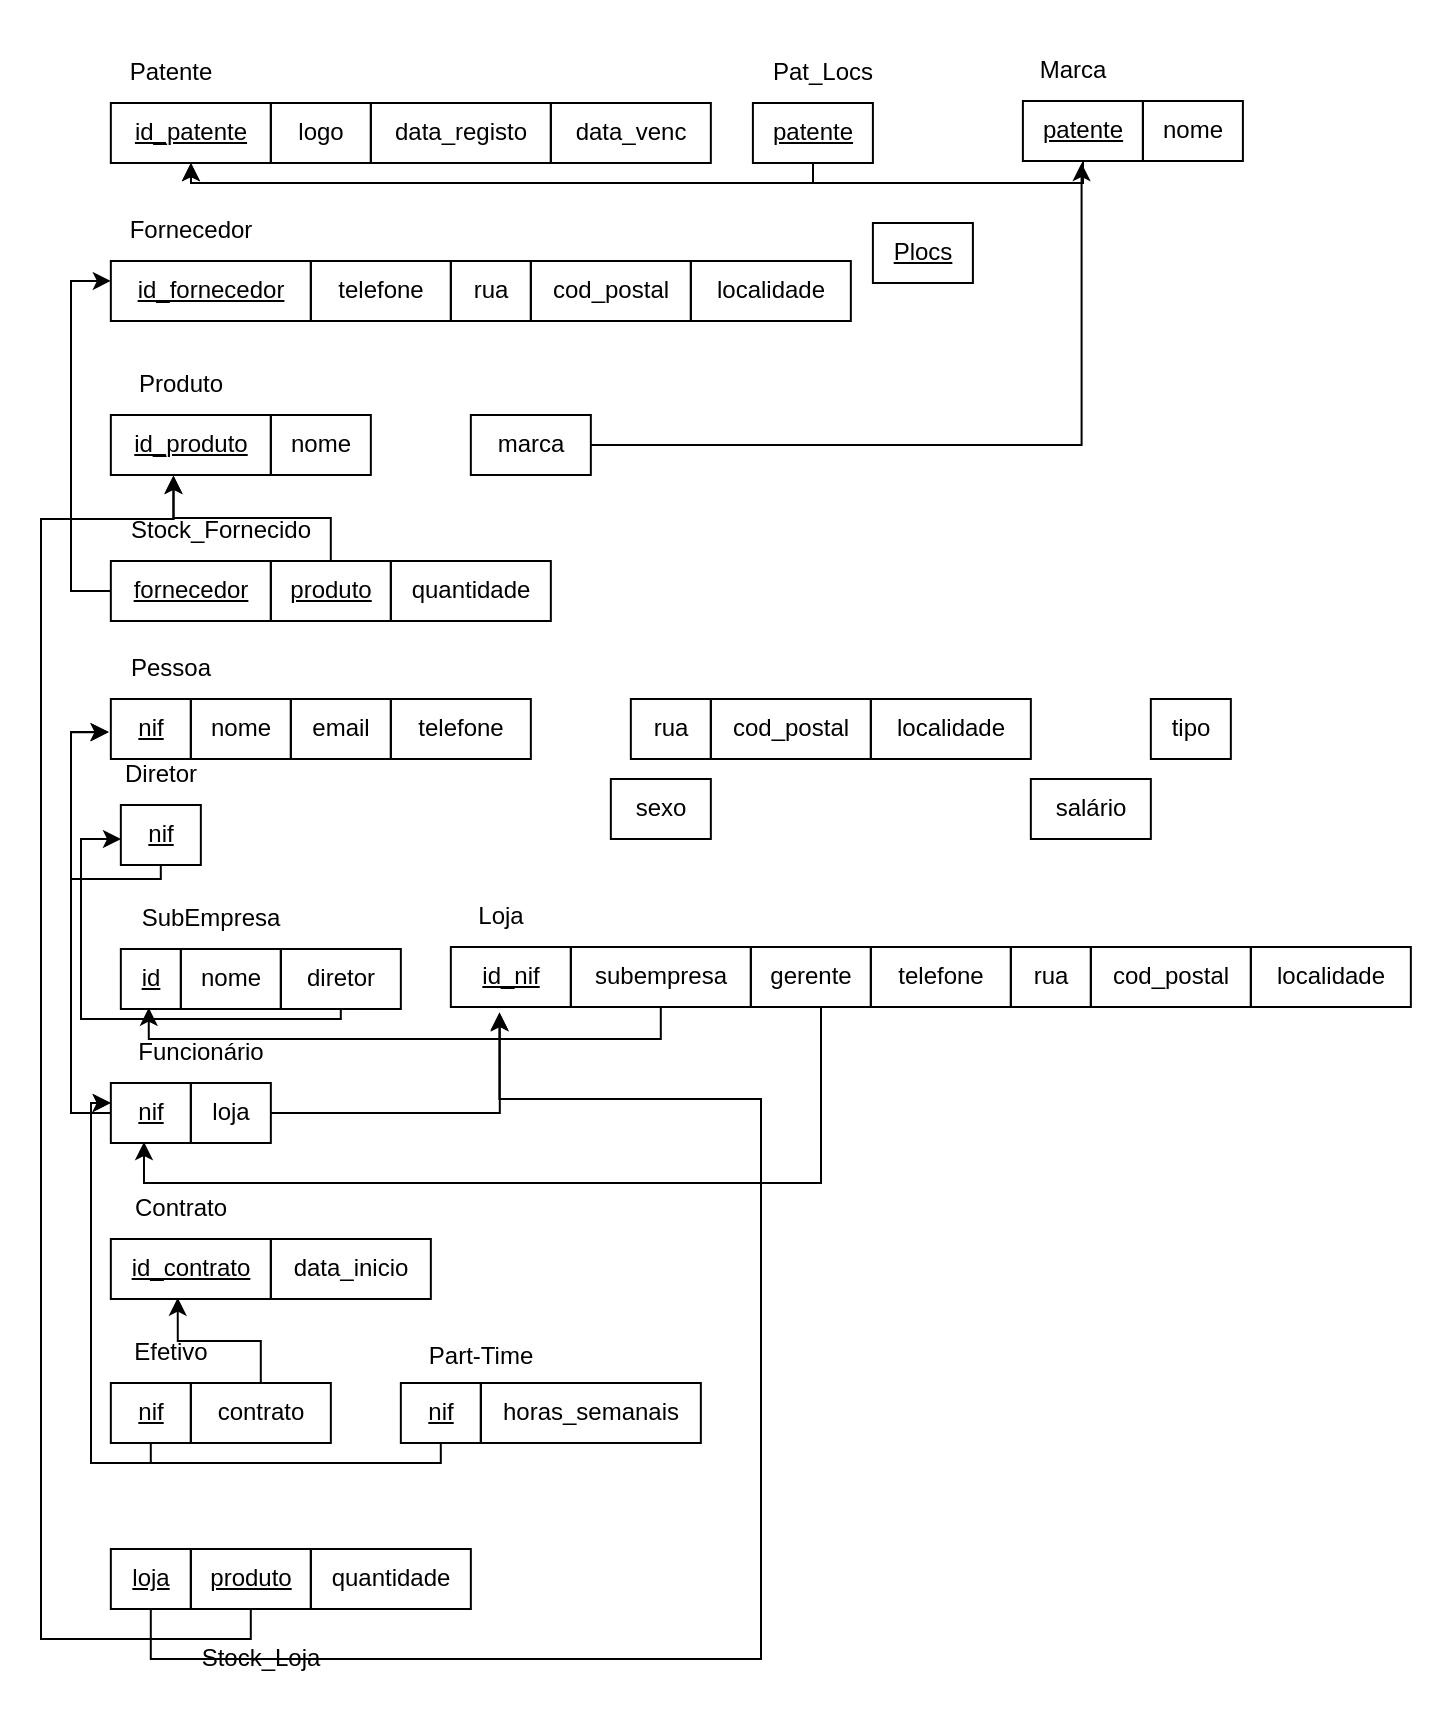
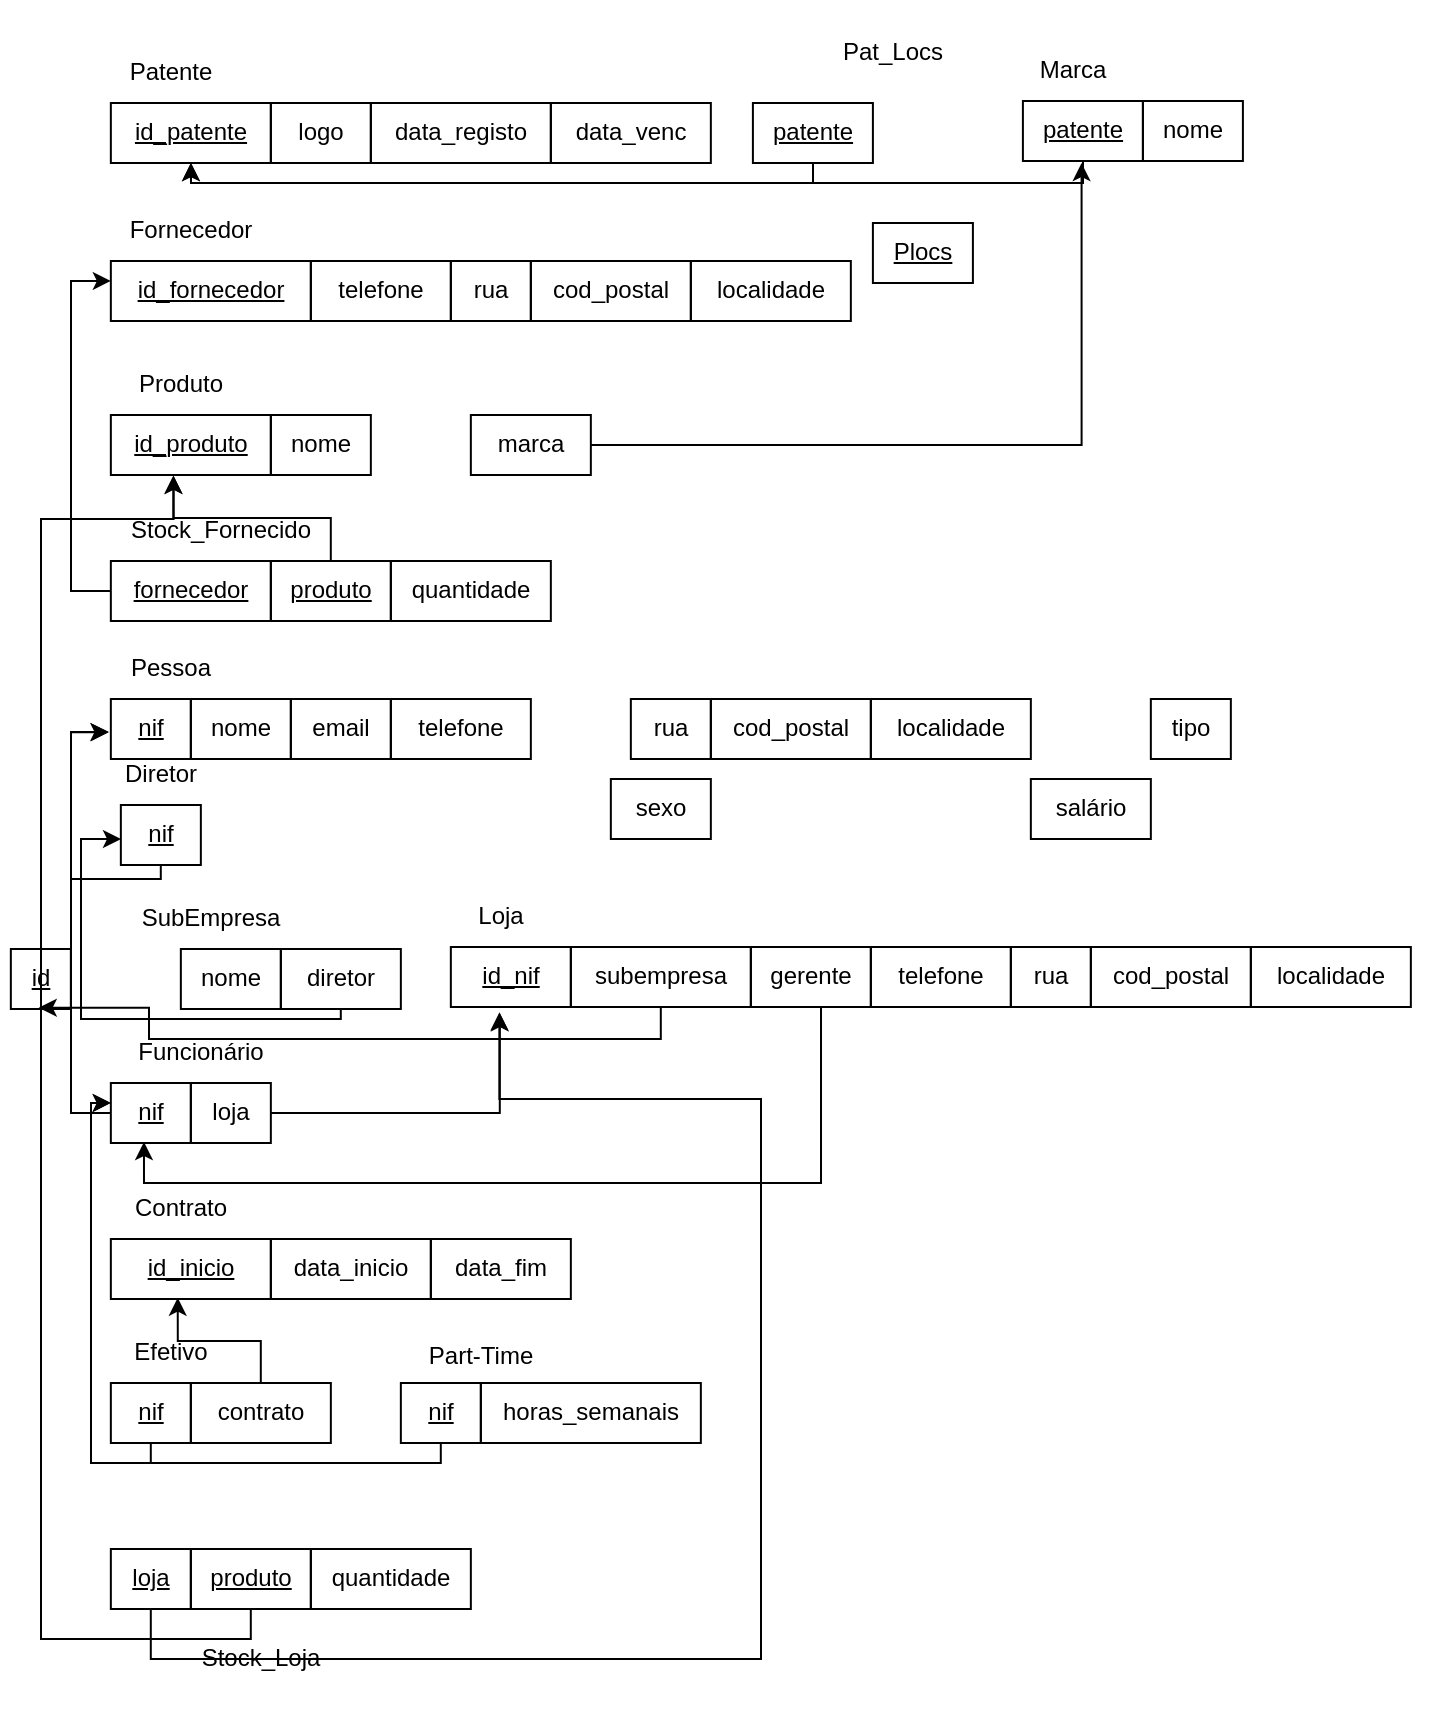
- <mxCell id="7" value="Pat_Locs" style="text;html=1;align=center;verticalAlign=middle;resizable=0;points=[];autosize=1;strokeColor=none;fillColor=none;" parent="1" vertex="1"><mxGeometry x="375.95" y="21" width="70" height="30" as="geometry" /></mxCell>
+ <mxCell id="7" value="Pat_Locs" style="text;html=1;align=center;verticalAlign=middle;resizable=0;points=[];autosize=1;strokeColor=none;fillColor=none;" parent="1" vertex="1"><mxGeometry x="410.95" y="11" width="70" height="30" as="geometry" /></mxCell>
- <mxCell id="63" value="&lt;u&gt;id&lt;/u&gt;" style="text;html=1;align=center;verticalAlign=middle;resizable=0;points=[];autosize=1;strokeColor=default;fillColor=none;" parent="1" vertex="1"><mxGeometry x="59.92" y="474" width="30" height="30" as="geometry" /></mxCell>
+ <mxCell id="63" value="&lt;u&gt;id&lt;/u&gt;" style="text;html=1;align=center;verticalAlign=middle;resizable=0;points=[];autosize=1;strokeColor=default;fillColor=none;" parent="1" vertex="1"><mxGeometry x="4.92" y="474" width="30" height="30" as="geometry" /></mxCell>
- <mxCell id="50" value="&lt;u&gt;id_contrato&lt;/u&gt;" style="text;html=1;align=center;verticalAlign=middle;resizable=0;points=[];autosize=1;strokeColor=default;fillColor=none;" parent="1" vertex="1"><mxGeometry x="54.92" y="619" width="80" height="30" as="geometry" /></mxCell>
+ <mxCell id="50" value="&lt;u&gt;id_inicio&lt;/u&gt;" style="text;html=1;align=center;verticalAlign=middle;resizable=0;points=[];autosize=1;strokeColor=default;fillColor=none;" parent="1" vertex="1"><mxGeometry x="54.92" y="619" width="80" height="30" as="geometry" /></mxCell>
+ <mxCell id="52" value="data_fim" style="text;html=1;align=center;verticalAlign=middle;resizable=0;points=[];autosize=1;strokeColor=default;fillColor=none;" parent="1" vertex="1"><mxGeometry x="214.92" y="619" width="70" height="30" as="geometry" /></mxCell>
